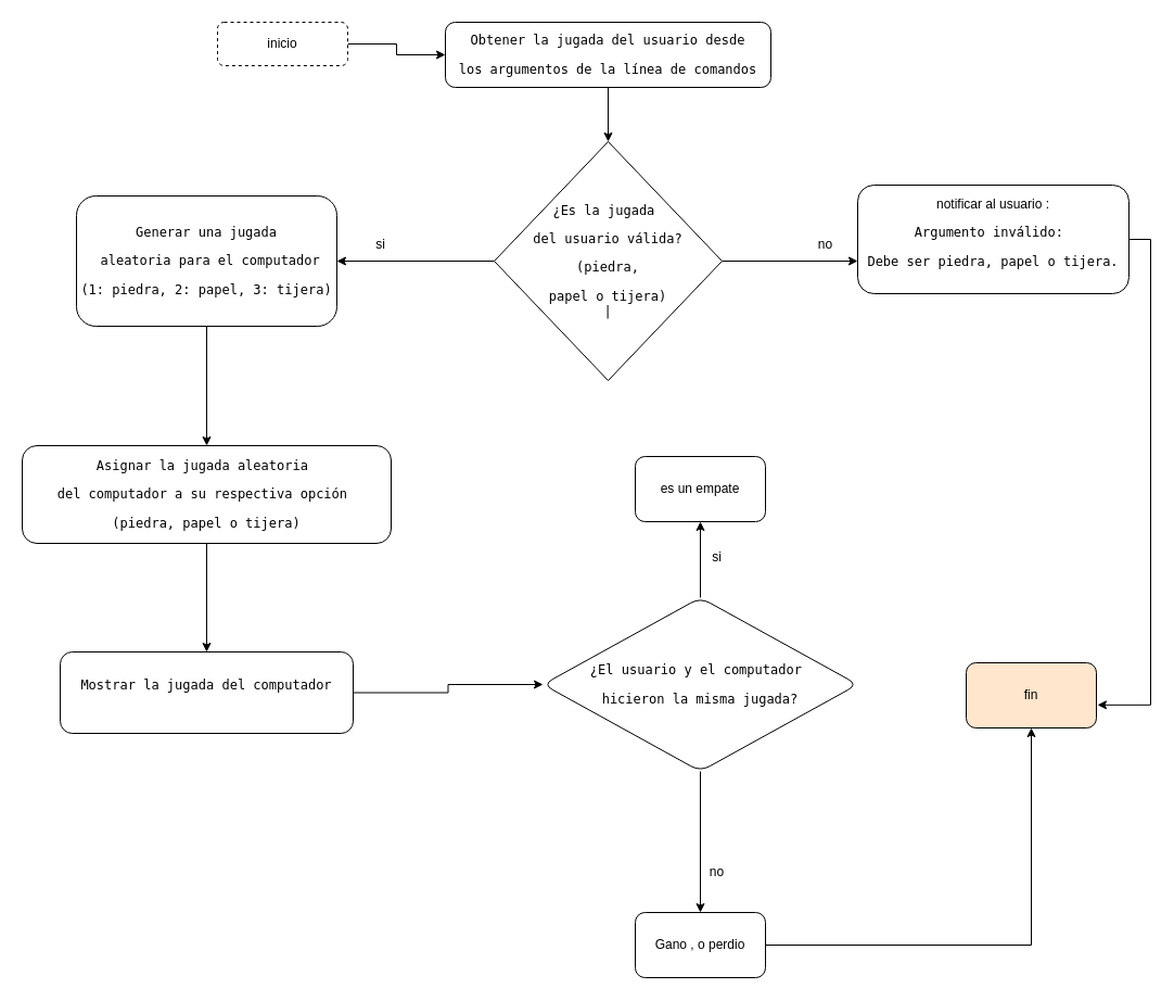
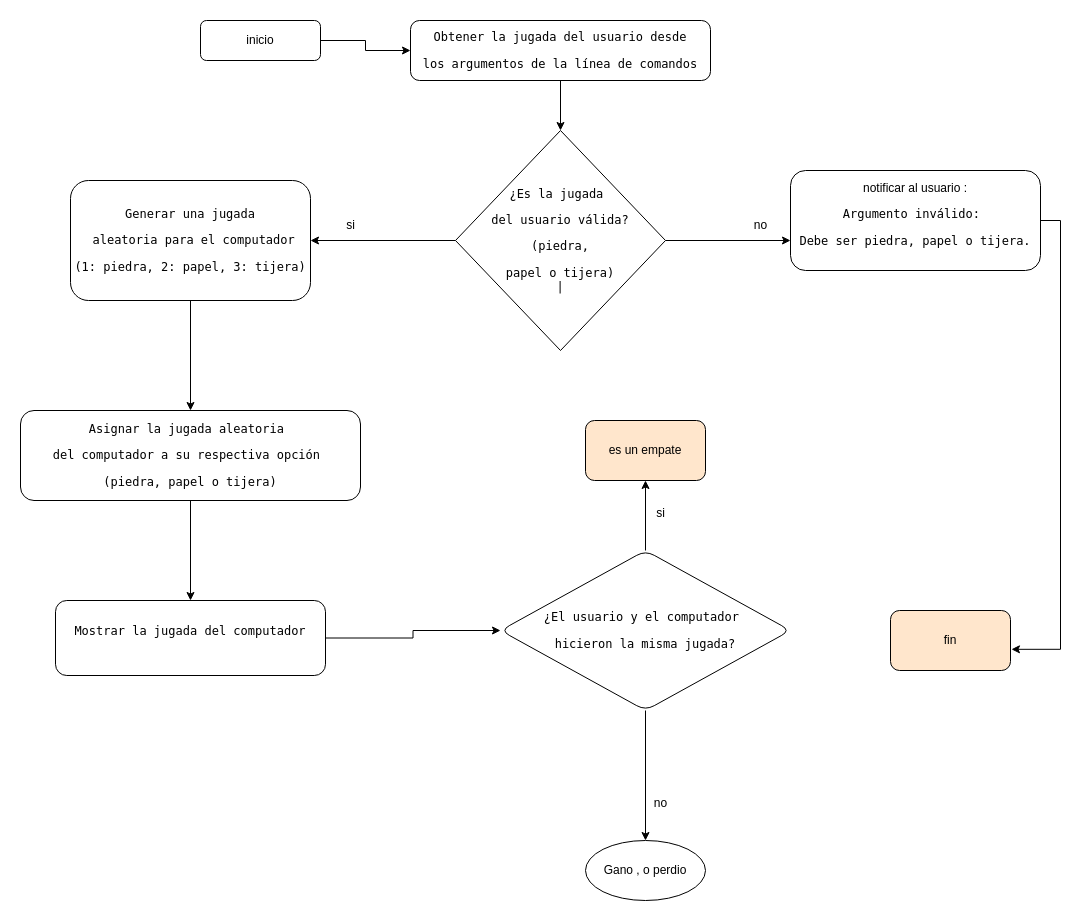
- <mxCell id="3" value="inicio" style="rounded=1;whiteSpace=wrap;html=1;fontSize=12;glass=0;strokeWidth=1;shadow=0;dashed=1;" parent="1" vertex="1"><mxGeometry x="200" y="20" width="120" height="40" as="geometry" /></mxCell>
+ <mxCell id="3" value="inicio" style="rounded=1;whiteSpace=wrap;html=1;fontSize=12;glass=0;strokeWidth=1;shadow=0;" parent="1" vertex="1"><mxGeometry x="200" y="20" width="120" height="40" as="geometry" /></mxCell>
- <mxCell id="22" value="es un empate" style="whiteSpace=wrap;html=1;rounded=1;" vertex="1" parent="1"><mxGeometry x="585" y="420" width="120" height="60" as="geometry" /></mxCell>
+ <mxCell id="22" value="es un empate" style="whiteSpace=wrap;html=1;rounded=1;fillColor=#ffe6cc;" vertex="1" parent="1"><mxGeometry x="585" y="420" width="120" height="60" as="geometry" /></mxCell>
- <mxCell id="25" value="Gano , o perdio" style="whiteSpace=wrap;html=1;rounded=1;" vertex="1" parent="1"><mxGeometry x="585" y="840" width="120" height="60" as="geometry" /></mxCell>
+ <mxCell id="25" value="Gano , o perdio" style="ellipse;whiteSpace=wrap;html=1;" vertex="1" parent="1"><mxGeometry x="585" y="840" width="120" height="60" as="geometry" /></mxCell>
- <mxCell id="24" style="edgeStyle=orthogonalEdgeStyle;rounded=0;orthogonalLoop=1;jettySize=auto;html=1;" edge="1" parent="1" source="25" target="27"><mxGeometry relative="1" as="geometry" /></mxCell>
